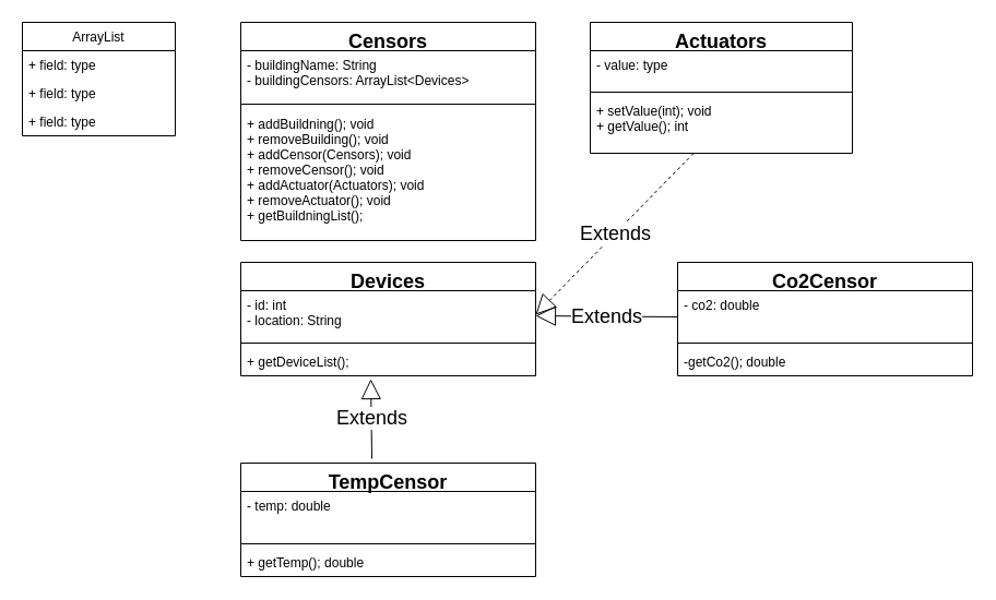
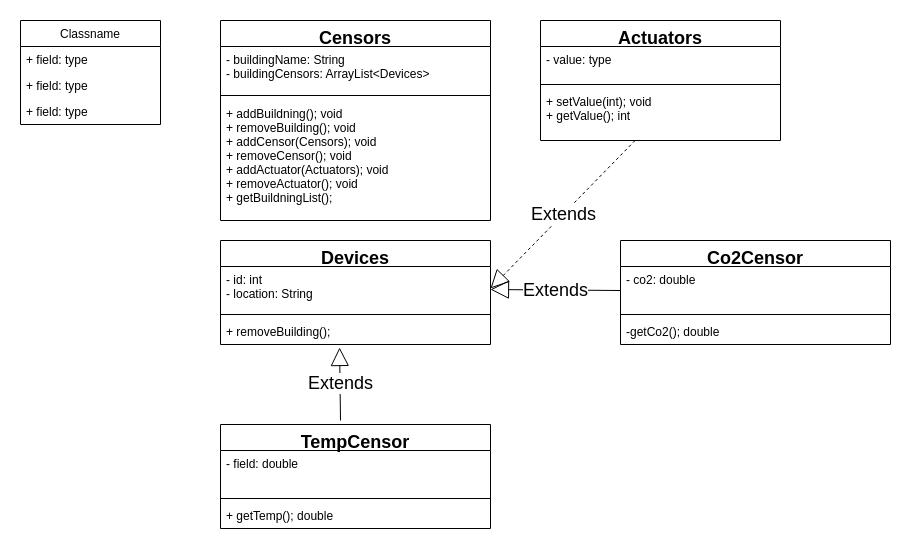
- <mxCell id="2" value="ArrayList" style="swimlane;fontStyle=0;childLayout=stackLayout;horizontal=1;startSize=26;fillColor=none;horizontalStack=0;resizeParent=1;resizeParentMax=0;resizeLast=0;collapsible=1;marginBottom=0;" vertex="1" parent="1"><mxGeometry x="20" y="20" width="140" height="104" as="geometry" /></mxCell>
+ <mxCell id="2" value="Classname" style="swimlane;fontStyle=0;childLayout=stackLayout;horizontal=1;startSize=26;fillColor=none;horizontalStack=0;resizeParent=1;resizeParentMax=0;resizeLast=0;collapsible=1;marginBottom=0;" vertex="1" parent="1"><mxGeometry x="20" y="20" width="140" height="104" as="geometry" /></mxCell>
- <mxCell id="13" value="+ getDeviceList();" style="text;strokeColor=none;fillColor=none;align=left;verticalAlign=top;spacingLeft=4;spacingRight=4;overflow=hidden;rotatable=0;points=[[0,0.5],[1,0.5]];portConstraint=eastwest;" vertex="1" parent="10"><mxGeometry y="78" width="270" height="26" as="geometry" /></mxCell>
+ <mxCell id="13" value="+ removeBuilding();" style="text;strokeColor=none;fillColor=none;align=left;verticalAlign=top;spacingLeft=4;spacingRight=4;overflow=hidden;rotatable=0;points=[[0,0.5],[1,0.5]];portConstraint=eastwest;" vertex="1" parent="10"><mxGeometry y="78" width="270" height="26" as="geometry" /></mxCell>
- <mxCell id="20" value="- temp: double" style="text;strokeColor=none;fillColor=none;align=left;verticalAlign=top;spacingLeft=4;spacingRight=4;overflow=hidden;rotatable=0;points=[[0,0.5],[1,0.5]];portConstraint=eastwest;" vertex="1" parent="19"><mxGeometry y="26" width="270" height="44" as="geometry" /></mxCell>
+ <mxCell id="20" value="- field: double" style="text;strokeColor=none;fillColor=none;align=left;verticalAlign=top;spacingLeft=4;spacingRight=4;overflow=hidden;rotatable=0;points=[[0,0.5],[1,0.5]];portConstraint=eastwest;" vertex="1" parent="19"><mxGeometry y="26" width="270" height="44" as="geometry" /></mxCell>
